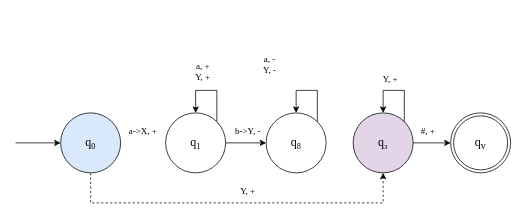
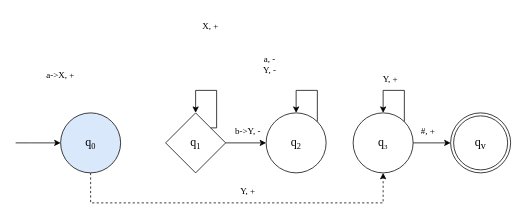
+ <mxCell id="18" value="X, +" style="text;html=1;strokeColor=none;fillColor=none;align=center;verticalAlign=middle;whiteSpace=wrap;rounded=0;fontFamily=Verdana;" parent="1" vertex="1"><mxGeometry x="250" y="20" width="60" height="30" as="geometry" /></mxCell>
- <mxCell id="8" value="a, +&lt;br&gt;Y, +" style="text;html=1;strokeColor=none;fillColor=none;align=center;verticalAlign=middle;whiteSpace=wrap;rounded=0;fontFamily=Verdana;" parent="1" vertex="1"><mxGeometry x="240" y="80" width="60" height="30" as="geometry" /></mxCell>
- <mxCell id="6" value="a-&amp;gt;X, +" style="text;html=1;strokeColor=none;fillColor=none;align=center;verticalAlign=middle;whiteSpace=wrap;rounded=0;fontFamily=Verdana;" parent="1" vertex="1"><mxGeometry x="160" y="160" width="60" height="30" as="geometry" /></mxCell>
+ <mxCell id="6" value="a-&amp;gt;X, +" style="text;html=1;strokeColor=none;fillColor=none;align=center;verticalAlign=middle;whiteSpace=wrap;rounded=0;fontFamily=Verdana;" parent="1" vertex="1"><mxGeometry x="50" y="85" width="60" height="30" as="geometry" /></mxCell>
- <mxCell id="5" value="q&lt;span style=&quot;font-size: 13.333px;&quot;&gt;&lt;sub&gt;1&lt;/sub&gt;&lt;/span&gt;" style="ellipse;whiteSpace=wrap;html=1;aspect=fixed;fontFamily=Verdana;fontSize=16;" parent="1" vertex="1"><mxGeometry x="220" y="150" width="80" height="80" as="geometry" /></mxCell>
+ <mxCell id="5" value="q&lt;span style=&quot;font-size: 13.333px;&quot;&gt;&lt;sub&gt;1&lt;/sub&gt;&lt;/span&gt;" style="rhombus;whiteSpace=wrap;html=1;aspect=fixed;fontFamily=Verdana;fontSize=16;" parent="1" vertex="1"><mxGeometry x="220" y="150" width="80" height="80" as="geometry" /></mxCell>
- <mxCell id="9" value="q&lt;span style=&quot;font-size: 13.333px;&quot;&gt;&lt;sub&gt;8&lt;/sub&gt;&lt;/span&gt;" style="ellipse;whiteSpace=wrap;html=1;aspect=fixed;fontFamily=Verdana;fontSize=16;" parent="1" vertex="1"><mxGeometry x="354" y="150" width="80" height="80" as="geometry" /></mxCell>
+ <mxCell id="9" value="q&lt;span style=&quot;font-size: 13.333px;&quot;&gt;&lt;sub&gt;2&lt;/sub&gt;&lt;/span&gt;" style="ellipse;whiteSpace=wrap;html=1;aspect=fixed;fontFamily=Verdana;fontSize=16;" parent="1" vertex="1"><mxGeometry x="354" y="150" width="80" height="80" as="geometry" /></mxCell>
- <mxCell id="13" value="q&lt;span style=&quot;font-size: 11.111px;&quot;&gt;&lt;sub&gt;3&lt;/sub&gt;&lt;/span&gt;" style="ellipse;whiteSpace=wrap;html=1;aspect=fixed;fontSize=16;fontFamily=Verdana;verticalAlign=middle;fillColor=#e1d5e7;" parent="1" vertex="1"><mxGeometry x="470" y="150" width="80" height="80" as="geometry" /></mxCell>
+ <mxCell id="13" value="q&lt;span style=&quot;font-size: 11.111px;&quot;&gt;&lt;sub&gt;3&lt;/sub&gt;&lt;/span&gt;" style="ellipse;whiteSpace=wrap;html=1;aspect=fixed;fontSize=16;fontFamily=Verdana;verticalAlign=middle;" parent="1" vertex="1"><mxGeometry x="470" y="150" width="80" height="80" as="geometry" /></mxCell>
